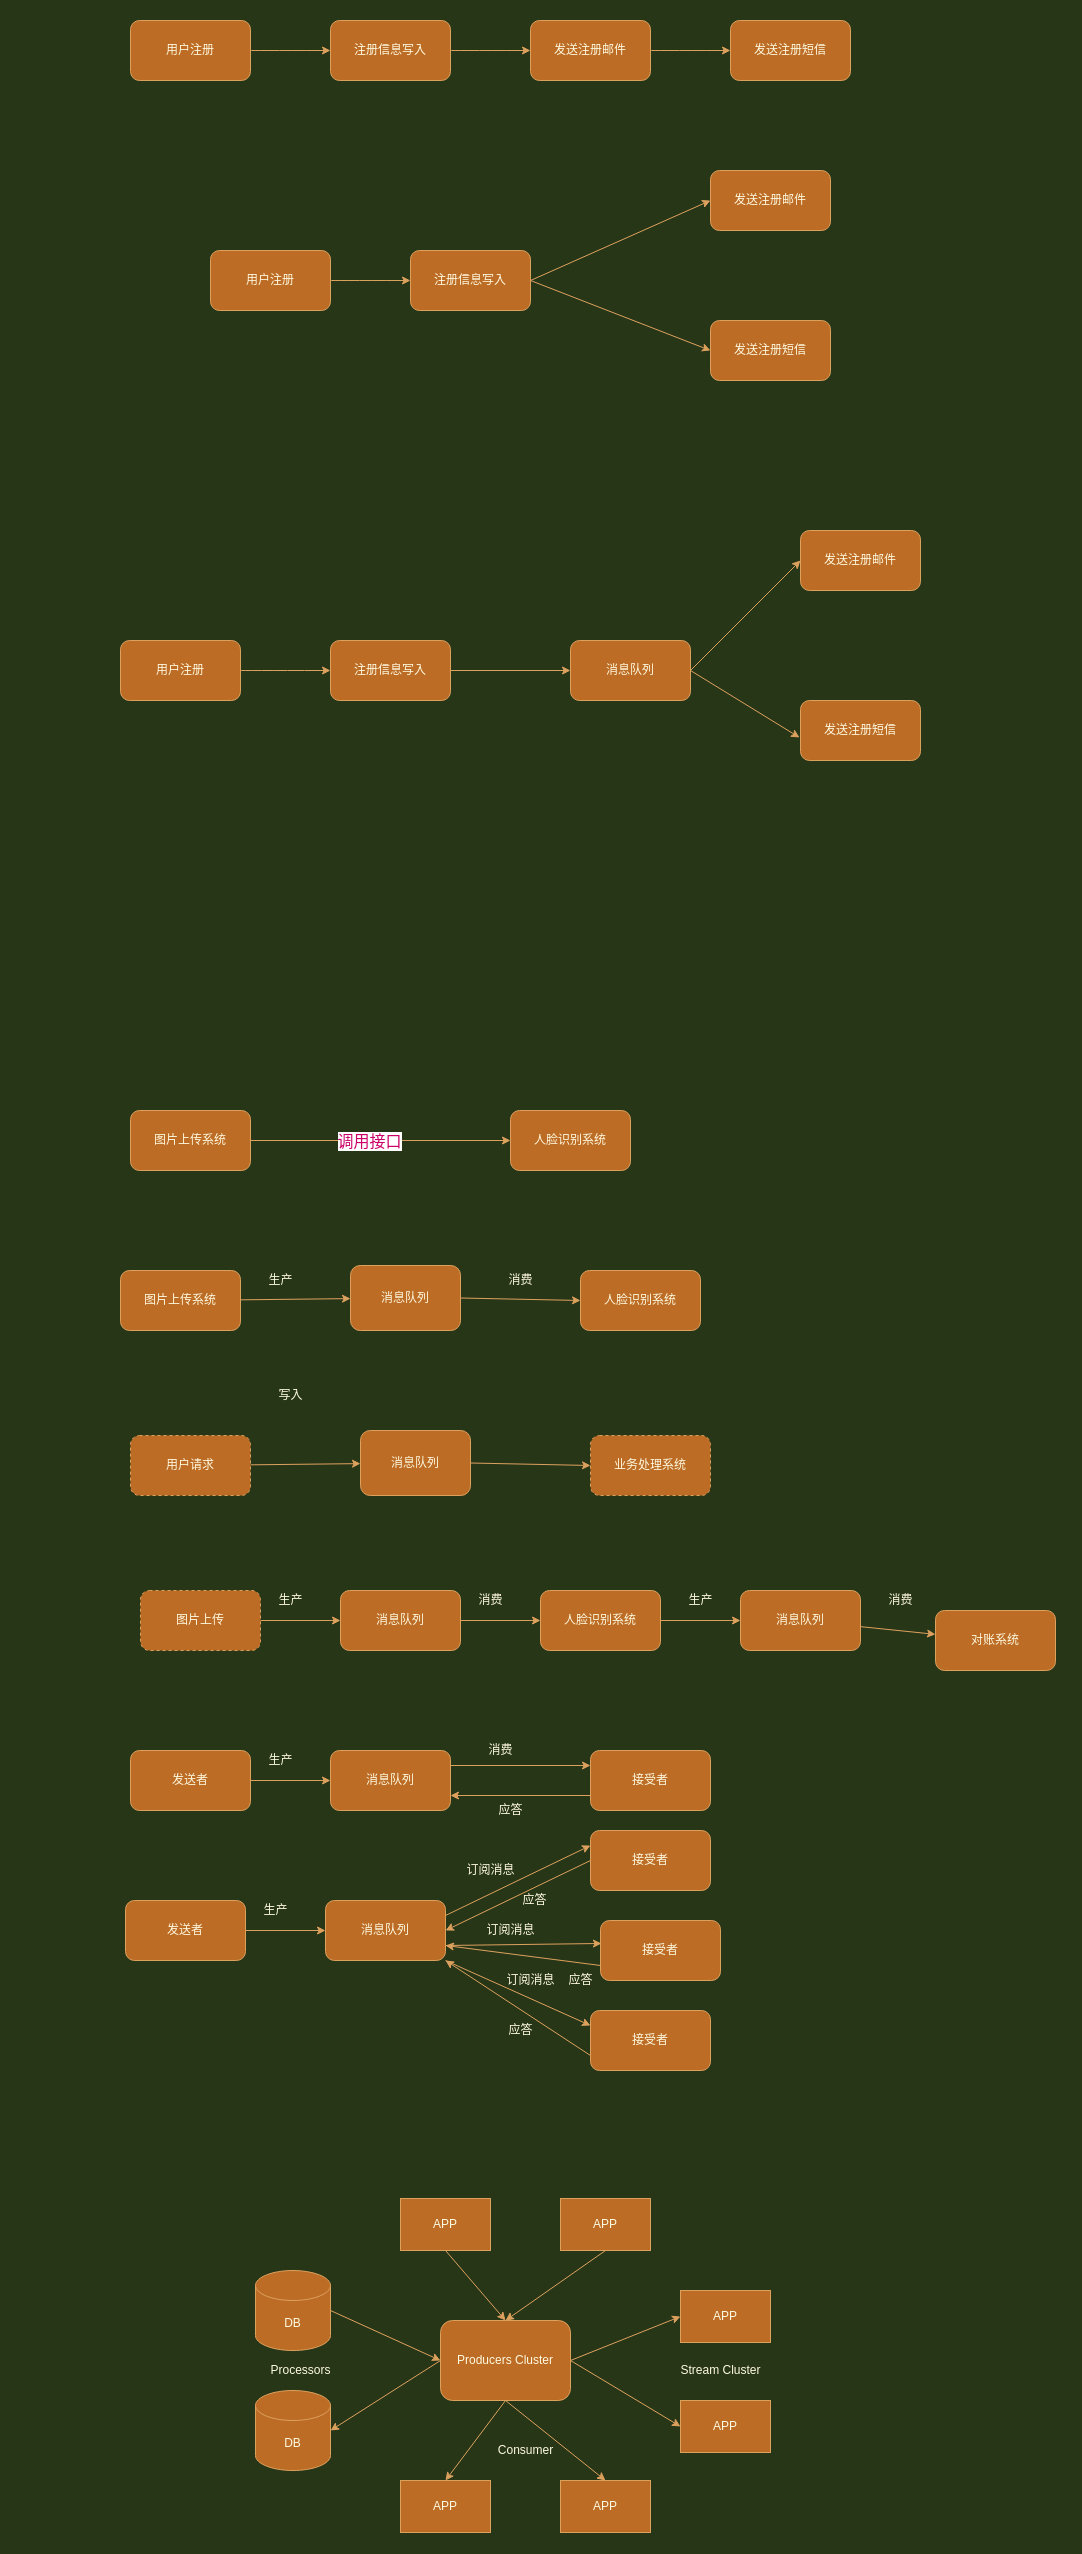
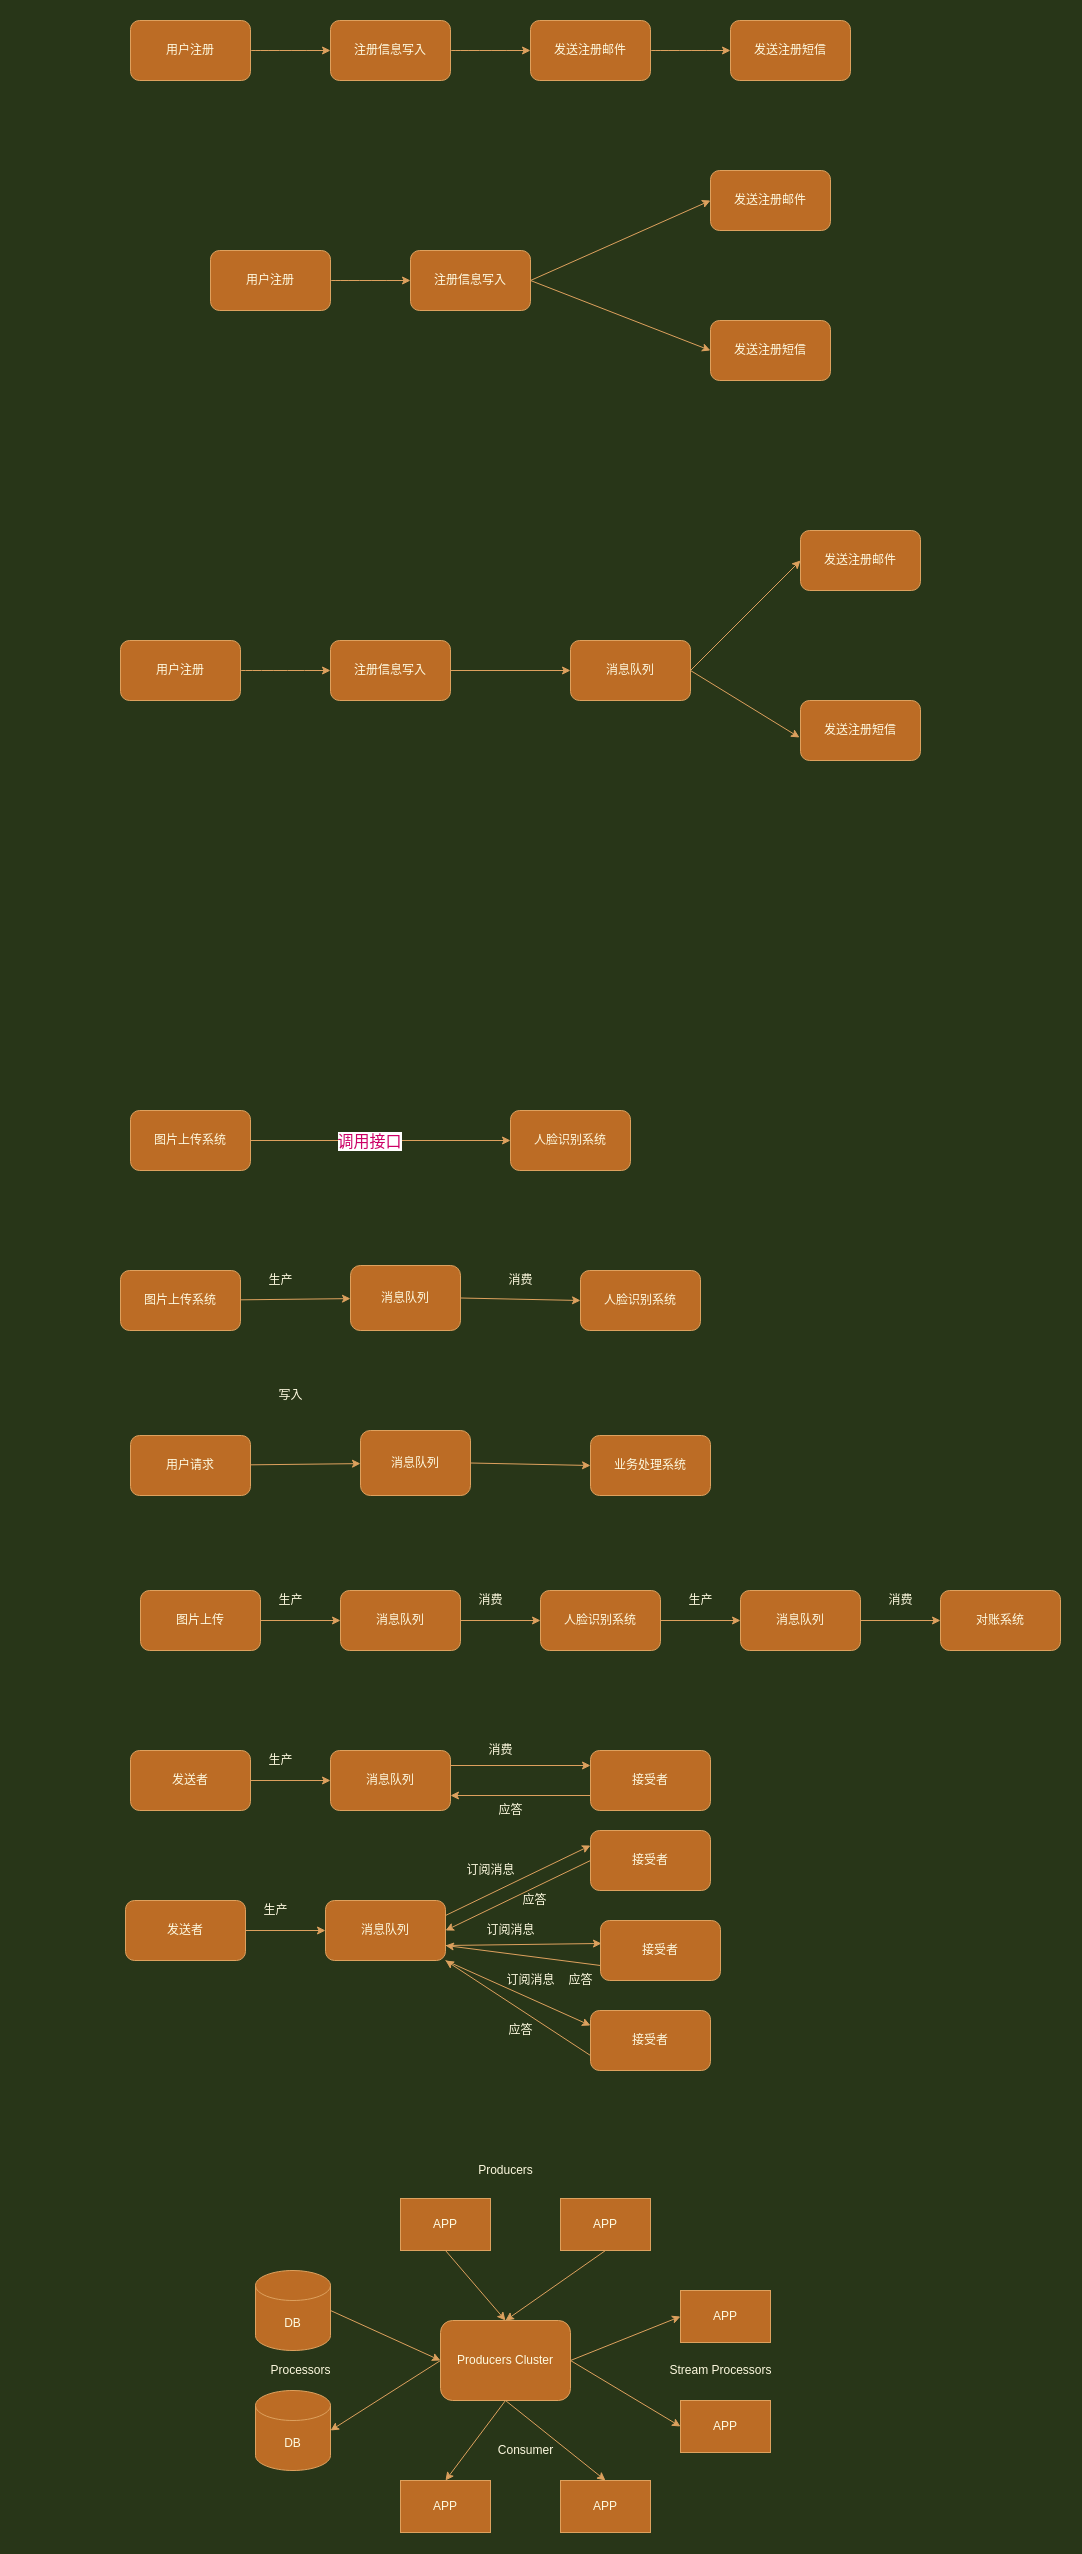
- <mxCell id="39" value="用户请求" style="rounded=1;whiteSpace=wrap;html=1;fontColor=#FEFAE0;strokeColor=#DDA15E;fillColor=#BC6C25;dashed=1;" vertex="1" parent="1"><mxGeometry x="130" y="1435" width="120" height="60" as="geometry" /></mxCell>
+ <mxCell id="39" value="用户请求" style="rounded=1;whiteSpace=wrap;html=1;fontColor=#FEFAE0;strokeColor=#DDA15E;fillColor=#BC6C25;" vertex="1" parent="1"><mxGeometry x="130" y="1435" width="120" height="60" as="geometry" /></mxCell>
- <mxCell id="40" value="业务处理系统" style="whiteSpace=wrap;html=1;rounded=1;fontColor=#FEFAE0;strokeColor=#DDA15E;fillColor=#BC6C25;dashed=1;" vertex="1" parent="1"><mxGeometry x="590" y="1435" width="120" height="60" as="geometry" /></mxCell>
+ <mxCell id="40" value="业务处理系统" style="whiteSpace=wrap;html=1;rounded=1;fontColor=#FEFAE0;strokeColor=#DDA15E;fillColor=#BC6C25;" vertex="1" parent="1"><mxGeometry x="590" y="1435" width="120" height="60" as="geometry" /></mxCell>
- <mxCell id="45" value="图片上传" style="rounded=1;whiteSpace=wrap;html=1;fontColor=#FEFAE0;strokeColor=#DDA15E;fillColor=#BC6C25;dashed=1;" vertex="1" parent="1"><mxGeometry x="140" y="1590" width="120" height="60" as="geometry" /></mxCell>
+ <mxCell id="45" value="图片上传" style="rounded=1;whiteSpace=wrap;html=1;fontColor=#FEFAE0;strokeColor=#DDA15E;fillColor=#BC6C25;" vertex="1" parent="1"><mxGeometry x="140" y="1590" width="120" height="60" as="geometry" /></mxCell>
- <mxCell id="54" value="对账系统" style="whiteSpace=wrap;html=1;rounded=1;fontColor=#FEFAE0;strokeColor=#DDA15E;fillColor=#BC6C25;" vertex="1" parent="1"><mxGeometry x="935" y="1610" width="120" height="60" as="geometry" /></mxCell>
+ <mxCell id="54" value="对账系统" style="whiteSpace=wrap;html=1;rounded=1;fontColor=#FEFAE0;strokeColor=#DDA15E;fillColor=#BC6C25;" vertex="1" parent="1"><mxGeometry x="940" y="1590" width="120" height="60" as="geometry" /></mxCell>
+ <mxCell id="101" value="Producers" style="text;html=1;align=center;verticalAlign=middle;resizable=0;points=[];autosize=1;strokeColor=none;fillColor=none;fontColor=#FEFAE0;" vertex="1" parent="1"><mxGeometry x="470" y="2160" width="70" height="20" as="geometry" /></mxCell>
- <mxCell id="105" value="Stream Cluster" style="text;html=1;align=center;verticalAlign=middle;resizable=0;points=[];autosize=1;strokeColor=none;fillColor=none;fontColor=#FEFAE0;" vertex="1" parent="1"><mxGeometry x="660" y="2360" width="120" height="20" as="geometry" /></mxCell>
+ <mxCell id="105" value="Stream Processors" style="text;html=1;align=center;verticalAlign=middle;resizable=0;points=[];autosize=1;strokeColor=none;fillColor=none;fontColor=#FEFAE0;" vertex="1" parent="1"><mxGeometry x="660" y="2360" width="120" height="20" as="geometry" /></mxCell>
